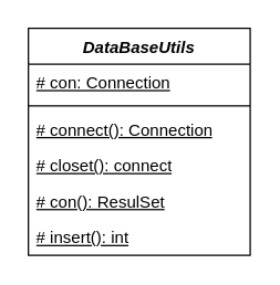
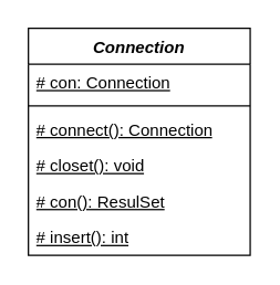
- <mxCell id="2" value="&lt;i&gt;DataBaseUtils&lt;/i&gt;" style="swimlane;fontStyle=1;align=center;verticalAlign=top;childLayout=stackLayout;horizontal=1;startSize=26;horizontalStack=0;resizeParent=1;resizeParentMax=0;resizeLast=0;collapsible=1;marginBottom=0;whiteSpace=wrap;html=1;" vertex="1" parent="1"><mxGeometry x="20" y="20" width="160" height="164" as="geometry" /></mxCell>
+ <mxCell id="2" value="&lt;i&gt;Connection&lt;/i&gt;" style="swimlane;fontStyle=1;align=center;verticalAlign=top;childLayout=stackLayout;horizontal=1;startSize=26;horizontalStack=0;resizeParent=1;resizeParentMax=0;resizeLast=0;collapsible=1;marginBottom=0;whiteSpace=wrap;html=1;" vertex="1" parent="1"><mxGeometry x="20" y="20" width="160" height="164" as="geometry" /></mxCell>
- <mxCell id="6" value="&lt;u&gt;# closet(): connect&lt;/u&gt;" style="text;strokeColor=none;fillColor=none;align=left;verticalAlign=top;spacingLeft=4;spacingRight=4;overflow=hidden;rotatable=0;points=[[0,0.5],[1,0.5]];portConstraint=eastwest;whiteSpace=wrap;html=1;" vertex="1" parent="2"><mxGeometry y="86" width="160" height="26" as="geometry" /></mxCell>
+ <mxCell id="6" value="&lt;u&gt;# closet(): void&lt;/u&gt;" style="text;strokeColor=none;fillColor=none;align=left;verticalAlign=top;spacingLeft=4;spacingRight=4;overflow=hidden;rotatable=0;points=[[0,0.5],[1,0.5]];portConstraint=eastwest;whiteSpace=wrap;html=1;" vertex="1" parent="2"><mxGeometry y="86" width="160" height="26" as="geometry" /></mxCell>
